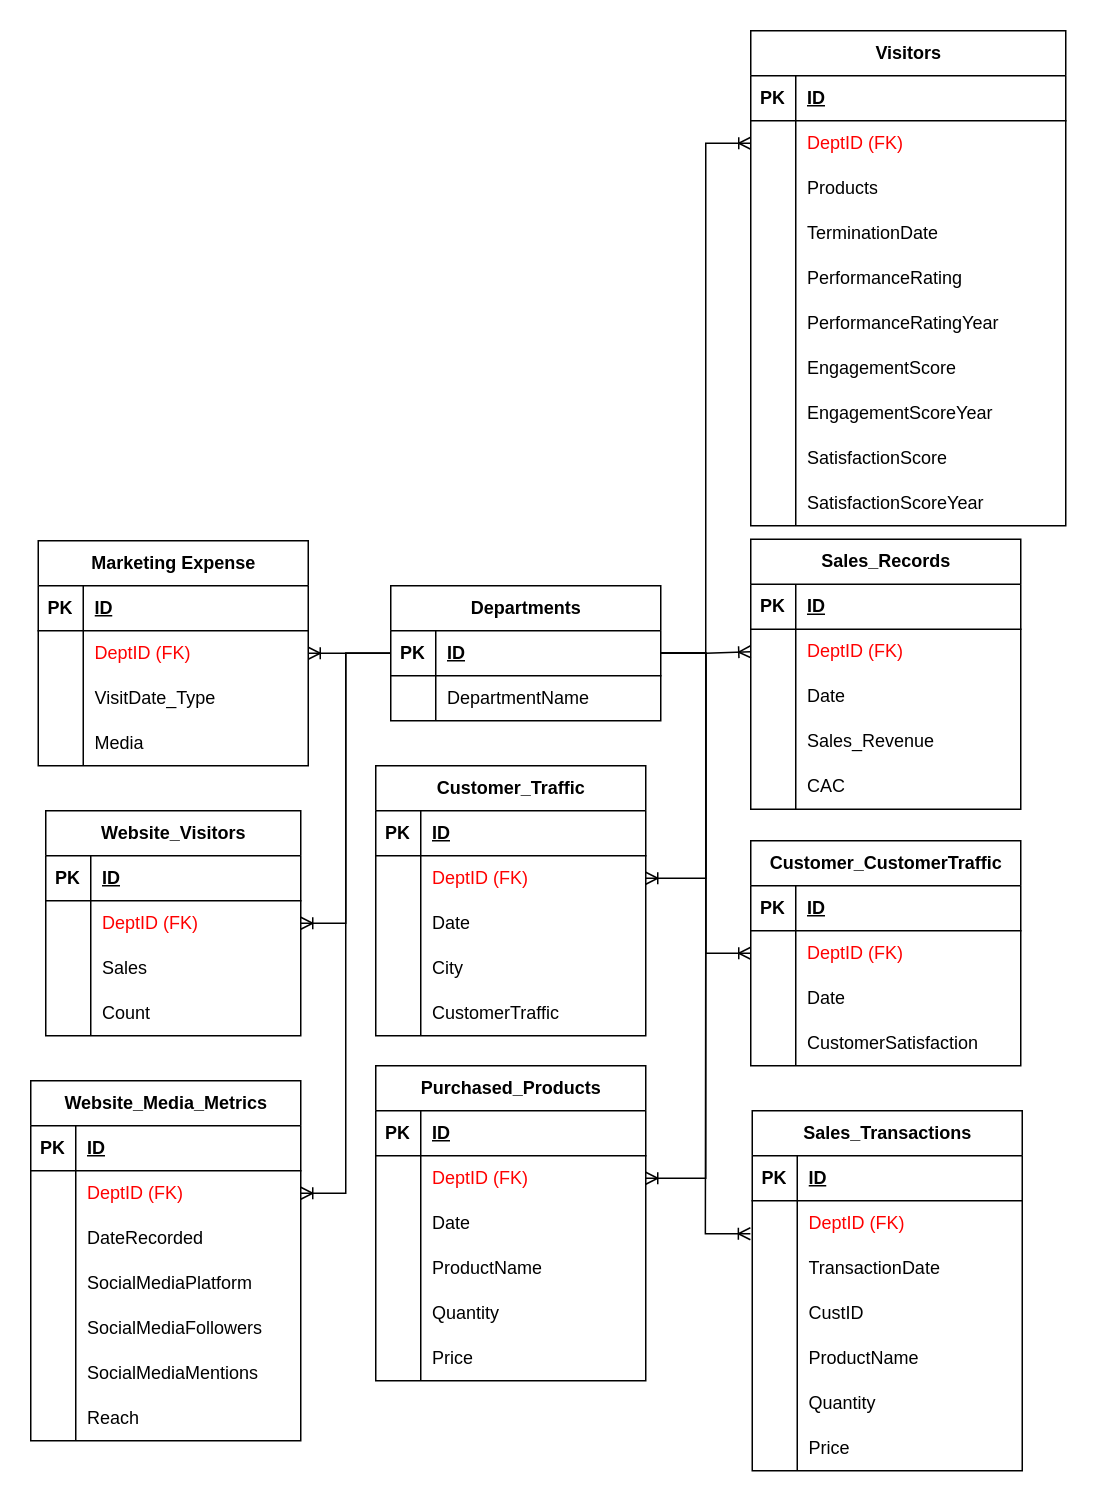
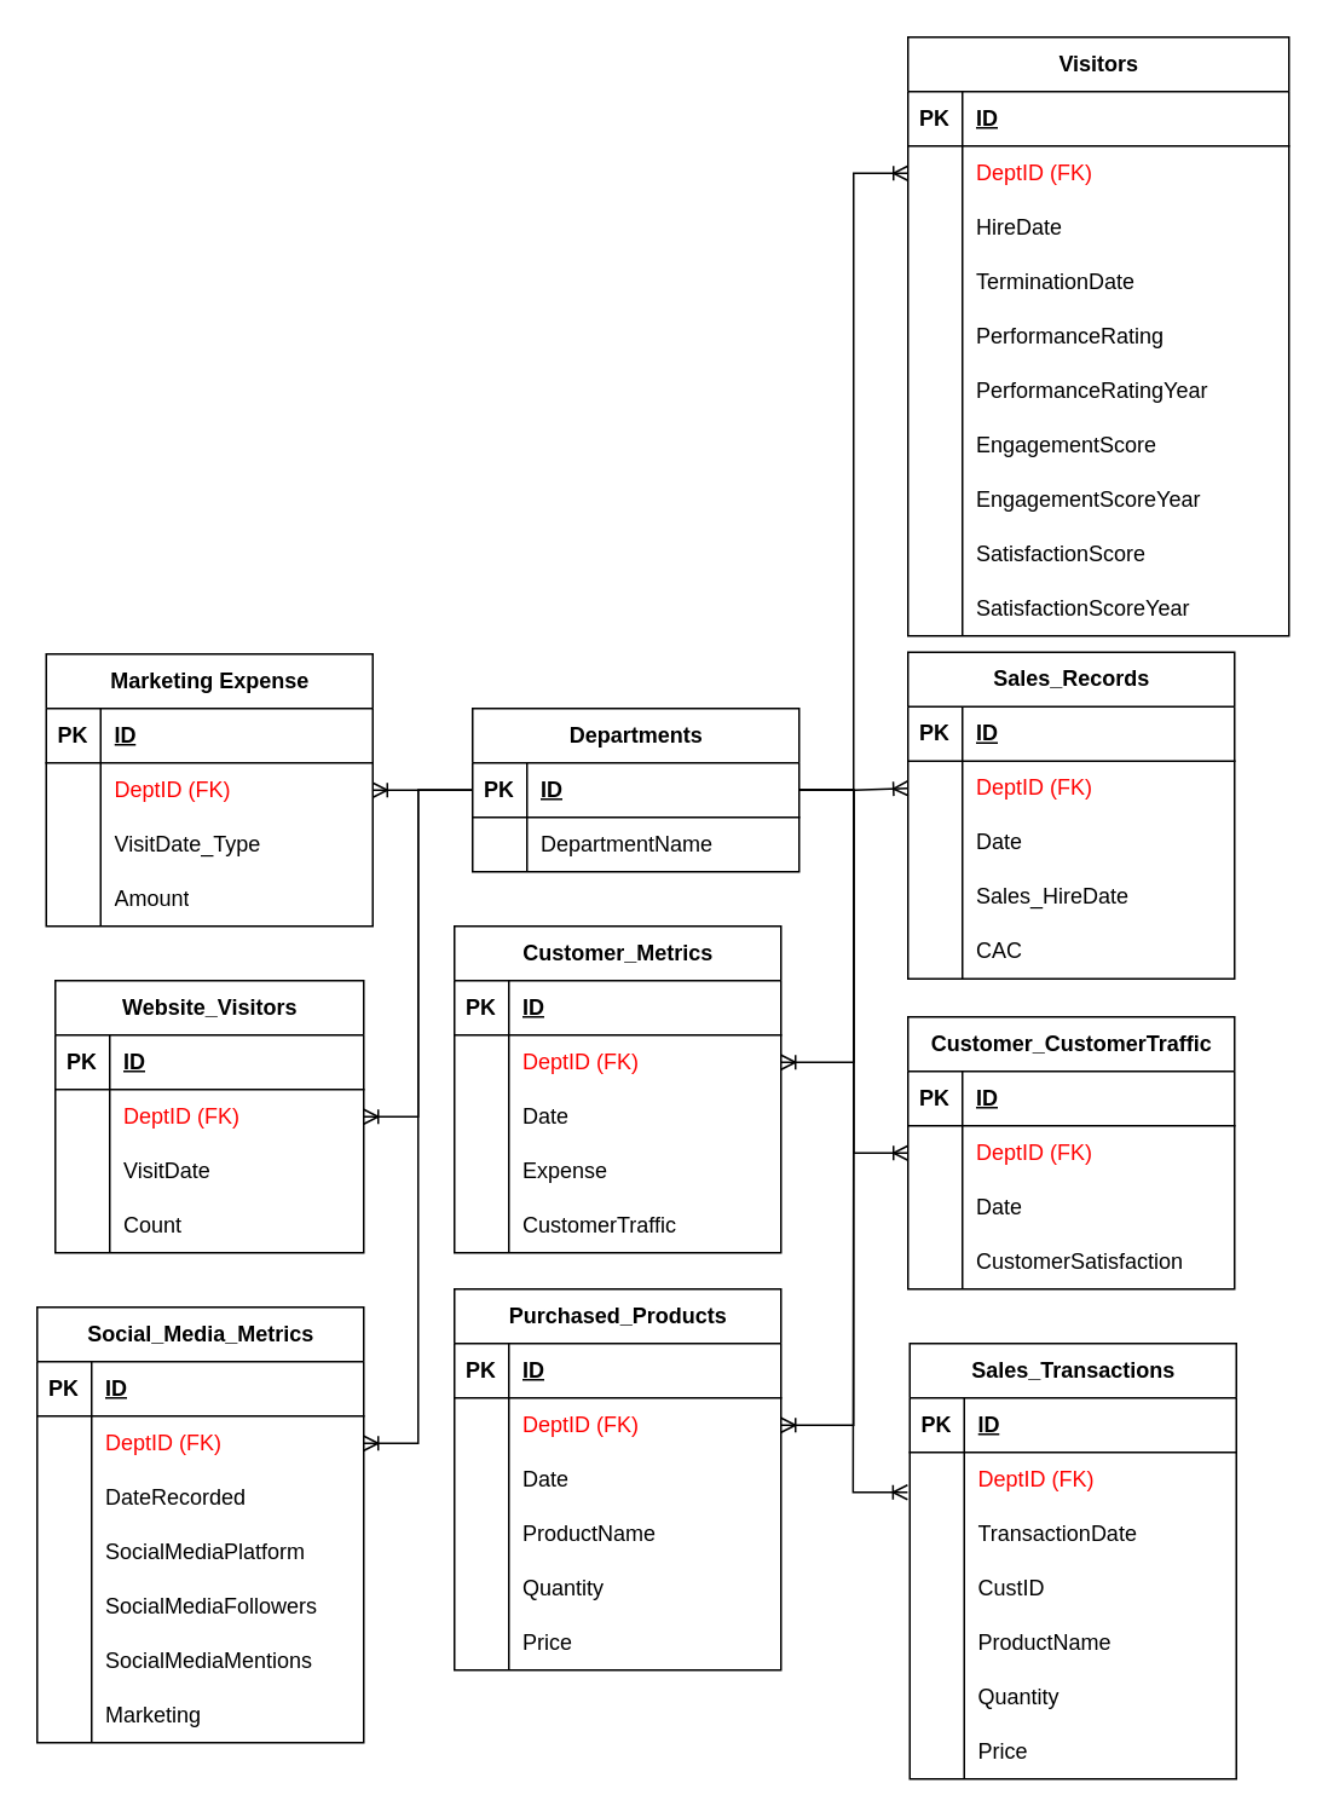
- <mxCell id="158" value="Products" style="shape=partialRectangle;connectable=0;fillColor=none;top=0;left=0;bottom=0;right=0;align=left;spacingLeft=6;overflow=hidden;whiteSpace=wrap;html=1;" parent="156" vertex="1"><mxGeometry x="30" width="180" height="30" as="geometry"><mxRectangle width="180" height="30" as="alternateBounds" /></mxGeometry></mxCell>
+ <mxCell id="158" value="HireDate" style="shape=partialRectangle;connectable=0;fillColor=none;top=0;left=0;bottom=0;right=0;align=left;spacingLeft=6;overflow=hidden;whiteSpace=wrap;html=1;" parent="156" vertex="1"><mxGeometry x="30" width="180" height="30" as="geometry"><mxRectangle width="180" height="30" as="alternateBounds" /></mxGeometry></mxCell>
- <mxCell id="72" value="Sales_Revenue" style="shape=partialRectangle;connectable=0;fillColor=none;top=0;left=0;bottom=0;right=0;align=left;spacingLeft=6;overflow=hidden;whiteSpace=wrap;html=1;" parent="70" vertex="1"><mxGeometry x="30" width="150" height="30" as="geometry"><mxRectangle width="150" height="30" as="alternateBounds" /></mxGeometry></mxCell>
+ <mxCell id="72" value="Sales_HireDate" style="shape=partialRectangle;connectable=0;fillColor=none;top=0;left=0;bottom=0;right=0;align=left;spacingLeft=6;overflow=hidden;whiteSpace=wrap;html=1;" parent="70" vertex="1"><mxGeometry x="30" width="150" height="30" as="geometry"><mxRectangle width="150" height="30" as="alternateBounds" /></mxGeometry></mxCell>
- <mxCell id="21" value="Media" style="shape=partialRectangle;connectable=0;fillColor=none;top=0;left=0;bottom=0;right=0;align=left;spacingLeft=6;overflow=hidden;whiteSpace=wrap;html=1;" parent="19" vertex="1"><mxGeometry x="30" width="150" height="30" as="geometry"><mxRectangle width="150" height="30" as="alternateBounds" /></mxGeometry></mxCell>
+ <mxCell id="21" value="Amount" style="shape=partialRectangle;connectable=0;fillColor=none;top=0;left=0;bottom=0;right=0;align=left;spacingLeft=6;overflow=hidden;whiteSpace=wrap;html=1;" parent="19" vertex="1"><mxGeometry x="30" width="150" height="30" as="geometry"><mxRectangle width="150" height="30" as="alternateBounds" /></mxGeometry></mxCell>
- <mxCell id="91" value="Customer_Traffic" style="shape=table;startSize=30;container=1;collapsible=1;childLayout=tableLayout;fixedRows=1;rowLines=0;fontStyle=1;align=center;resizeLast=1;html=1;" parent="1" vertex="1"><mxGeometry x="250" y="510" width="180" height="180" as="geometry" /></mxCell>
+ <mxCell id="91" value="Customer_Metrics" style="shape=table;startSize=30;container=1;collapsible=1;childLayout=tableLayout;fixedRows=1;rowLines=0;fontStyle=1;align=center;resizeLast=1;html=1;" parent="1" vertex="1"><mxGeometry x="250" y="510" width="180" height="180" as="geometry" /></mxCell>
- <mxCell id="31" value="Sales" style="shape=partialRectangle;connectable=0;fillColor=none;top=0;left=0;bottom=0;right=0;align=left;spacingLeft=6;overflow=hidden;whiteSpace=wrap;html=1;" parent="29" vertex="1"><mxGeometry x="30" width="140" height="30" as="geometry"><mxRectangle width="140" height="30" as="alternateBounds" /></mxGeometry></mxCell>
+ <mxCell id="31" value="VisitDate" style="shape=partialRectangle;connectable=0;fillColor=none;top=0;left=0;bottom=0;right=0;align=left;spacingLeft=6;overflow=hidden;whiteSpace=wrap;html=1;" parent="29" vertex="1"><mxGeometry x="30" width="140" height="30" as="geometry"><mxRectangle width="140" height="30" as="alternateBounds" /></mxGeometry></mxCell>
- <mxCell id="103" value="City" style="shape=partialRectangle;connectable=0;fillColor=none;top=0;left=0;bottom=0;right=0;align=left;spacingLeft=6;overflow=hidden;whiteSpace=wrap;html=1;" parent="101" vertex="1"><mxGeometry x="30" width="150" height="30" as="geometry"><mxRectangle width="150" height="30" as="alternateBounds" /></mxGeometry></mxCell>
+ <mxCell id="103" value="Expense" style="shape=partialRectangle;connectable=0;fillColor=none;top=0;left=0;bottom=0;right=0;align=left;spacingLeft=6;overflow=hidden;whiteSpace=wrap;html=1;" parent="101" vertex="1"><mxGeometry x="30" width="150" height="30" as="geometry"><mxRectangle width="150" height="30" as="alternateBounds" /></mxGeometry></mxCell>
- <mxCell id="37" value="Website_Media_Metrics" style="shape=table;startSize=30;container=1;collapsible=1;childLayout=tableLayout;fixedRows=1;rowLines=0;fontStyle=1;align=center;resizeLast=1;html=1;" parent="1" vertex="1"><mxGeometry x="20" y="720" width="180" height="240" as="geometry" /></mxCell>
+ <mxCell id="37" value="Social_Media_Metrics" style="shape=table;startSize=30;container=1;collapsible=1;childLayout=tableLayout;fixedRows=1;rowLines=0;fontStyle=1;align=center;resizeLast=1;html=1;" parent="1" vertex="1"><mxGeometry x="20" y="720" width="180" height="240" as="geometry" /></mxCell>
- <mxCell id="58" value="Reach" style="shape=partialRectangle;connectable=0;fillColor=none;top=0;left=0;bottom=0;right=0;align=left;spacingLeft=6;overflow=hidden;whiteSpace=wrap;html=1;" parent="56" vertex="1"><mxGeometry x="30" width="150" height="30" as="geometry"><mxRectangle width="150" height="30" as="alternateBounds" /></mxGeometry></mxCell>
+ <mxCell id="58" value="Marketing" style="shape=partialRectangle;connectable=0;fillColor=none;top=0;left=0;bottom=0;right=0;align=left;spacingLeft=6;overflow=hidden;whiteSpace=wrap;html=1;" parent="56" vertex="1"><mxGeometry x="30" width="150" height="30" as="geometry"><mxRectangle width="150" height="30" as="alternateBounds" /></mxGeometry></mxCell>
